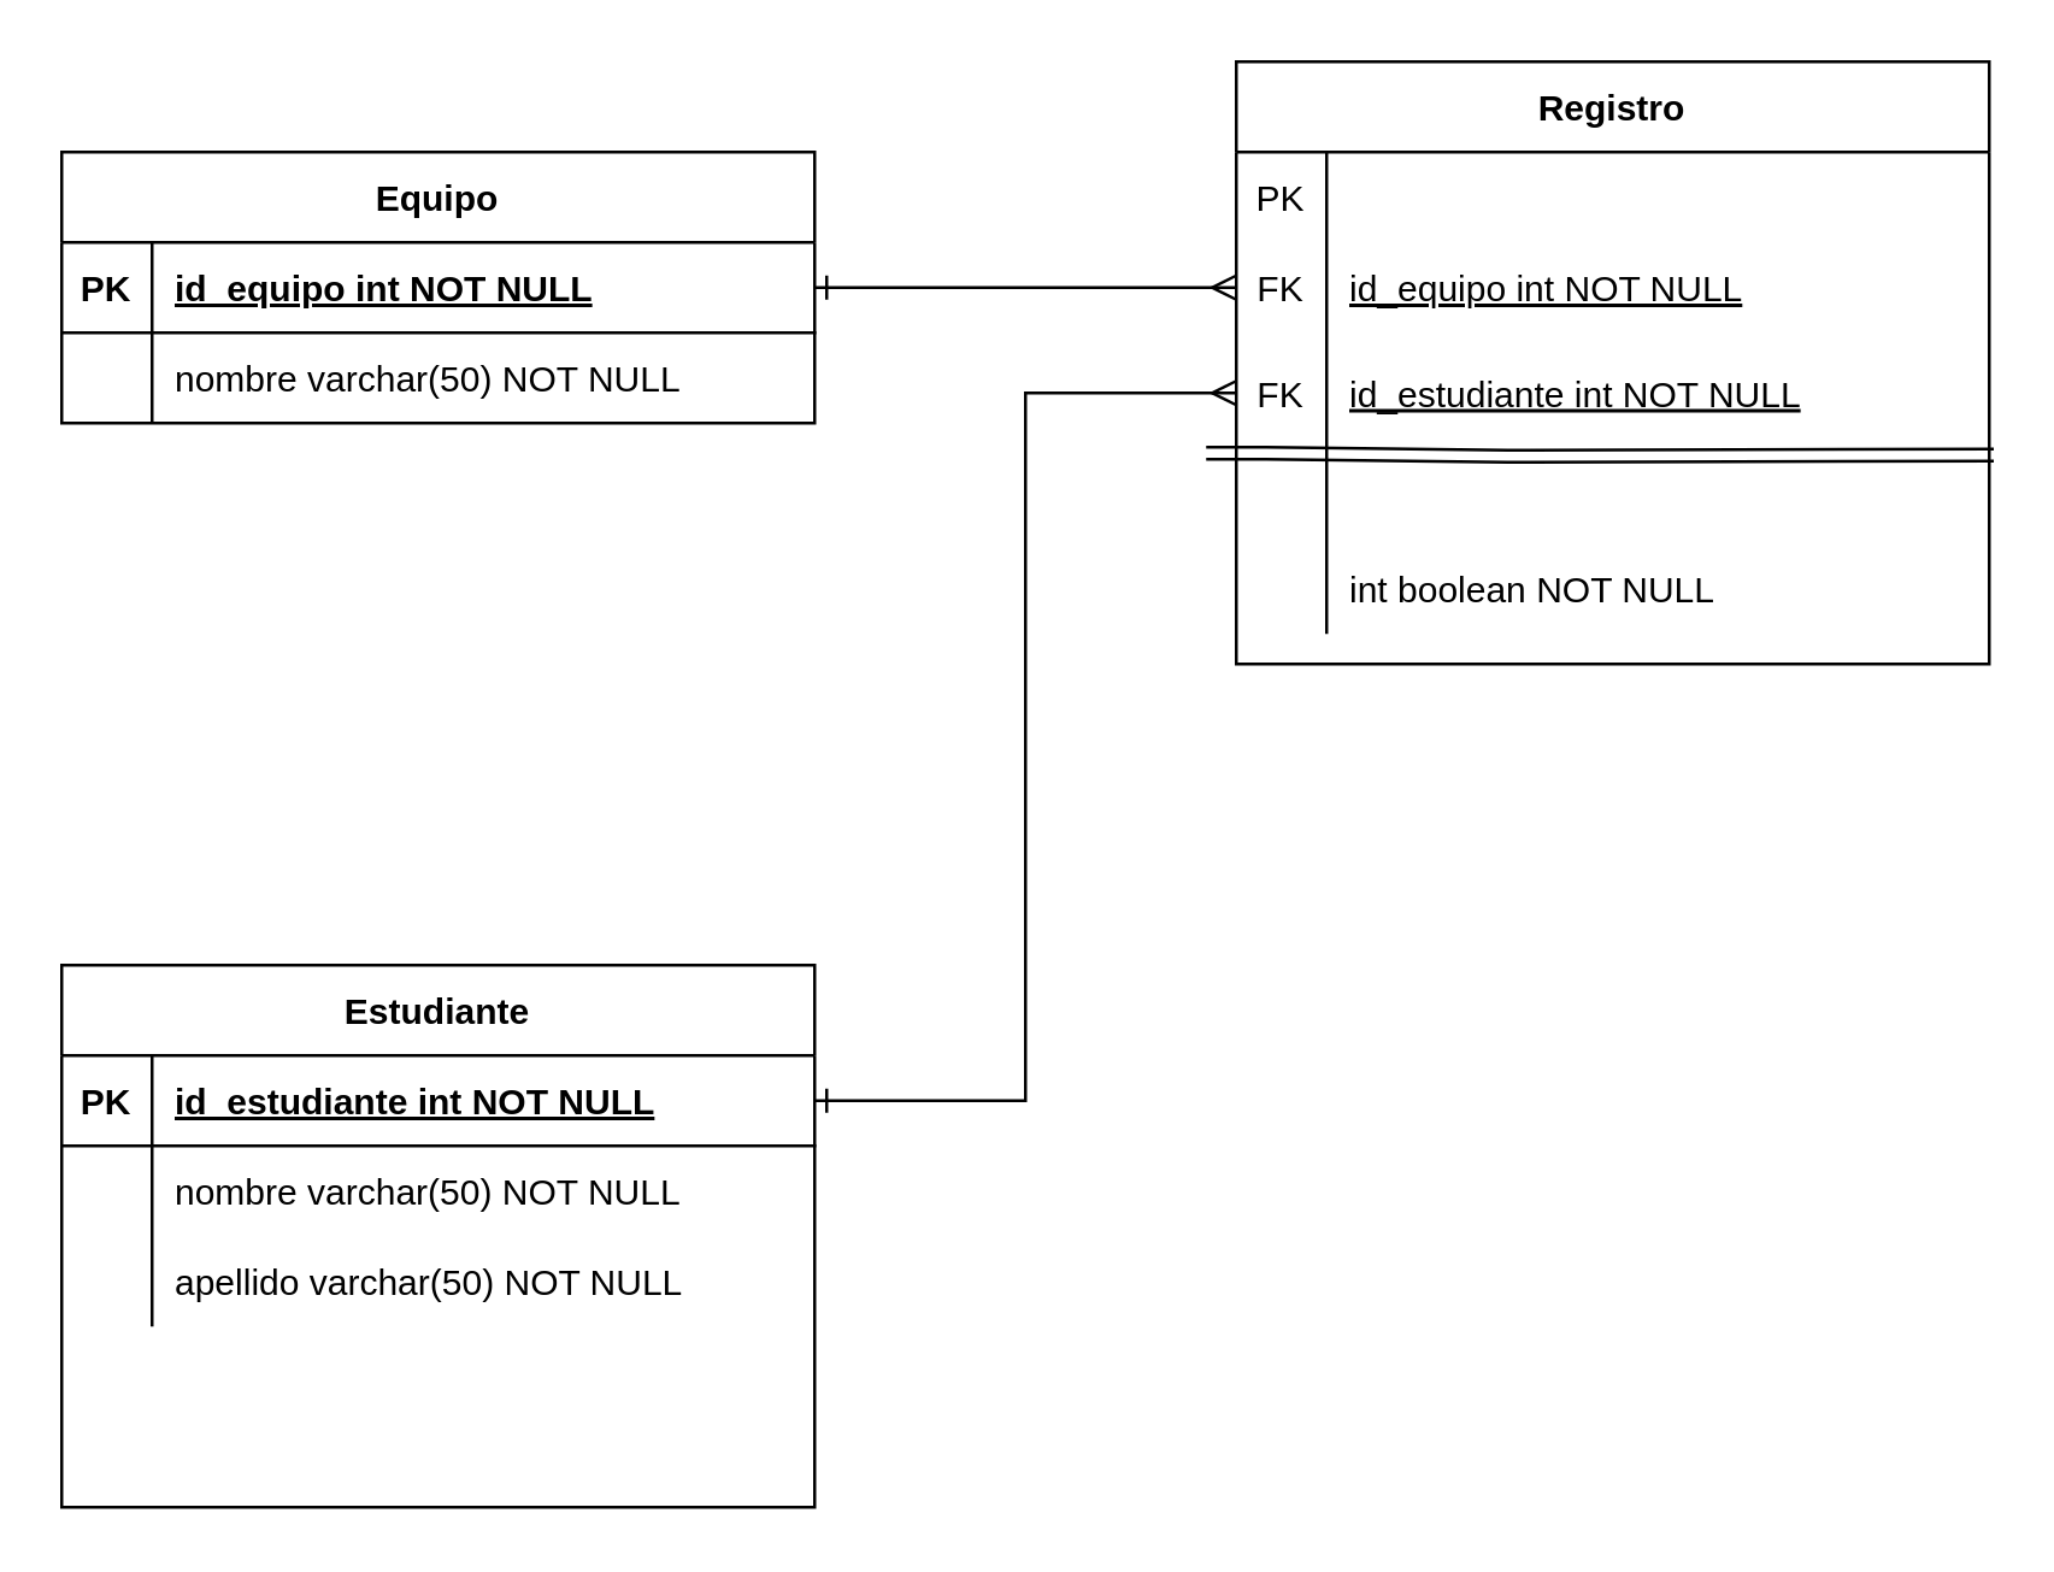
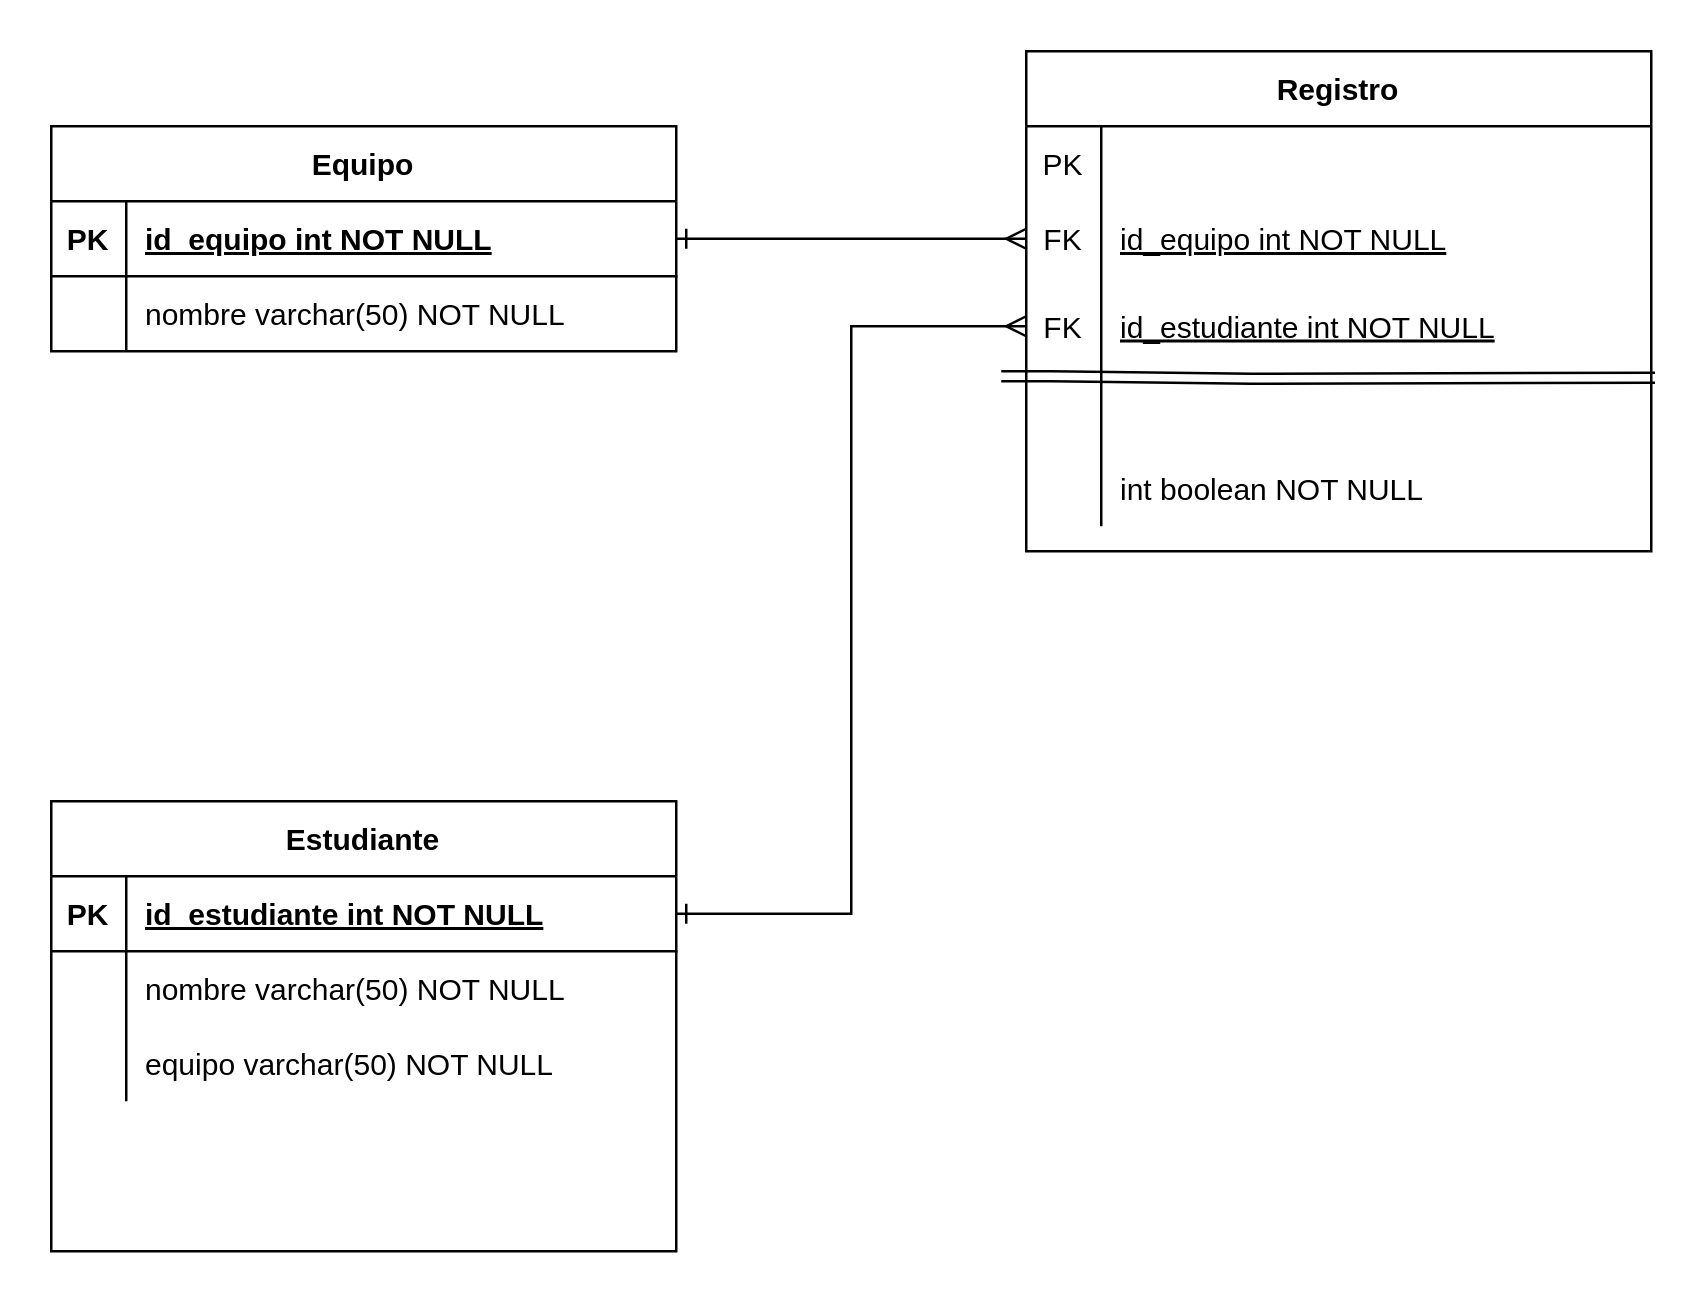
- <mxCell id="18" value="apellido varchar(50) NOT NULL" style="shape=partialRectangle;overflow=hidden;connectable=0;fillColor=none;top=0;left=0;bottom=0;right=0;align=left;spacingLeft=6;" parent="16" vertex="1"><mxGeometry x="30" width="220" height="30" as="geometry"><mxRectangle width="220" height="30" as="alternateBounds" /></mxGeometry></mxCell>
+ <mxCell id="18" value="equipo varchar(50) NOT NULL" style="shape=partialRectangle;overflow=hidden;connectable=0;fillColor=none;top=0;left=0;bottom=0;right=0;align=left;spacingLeft=6;" parent="16" vertex="1"><mxGeometry x="30" width="220" height="30" as="geometry"><mxRectangle width="220" height="30" as="alternateBounds" /></mxGeometry></mxCell>
